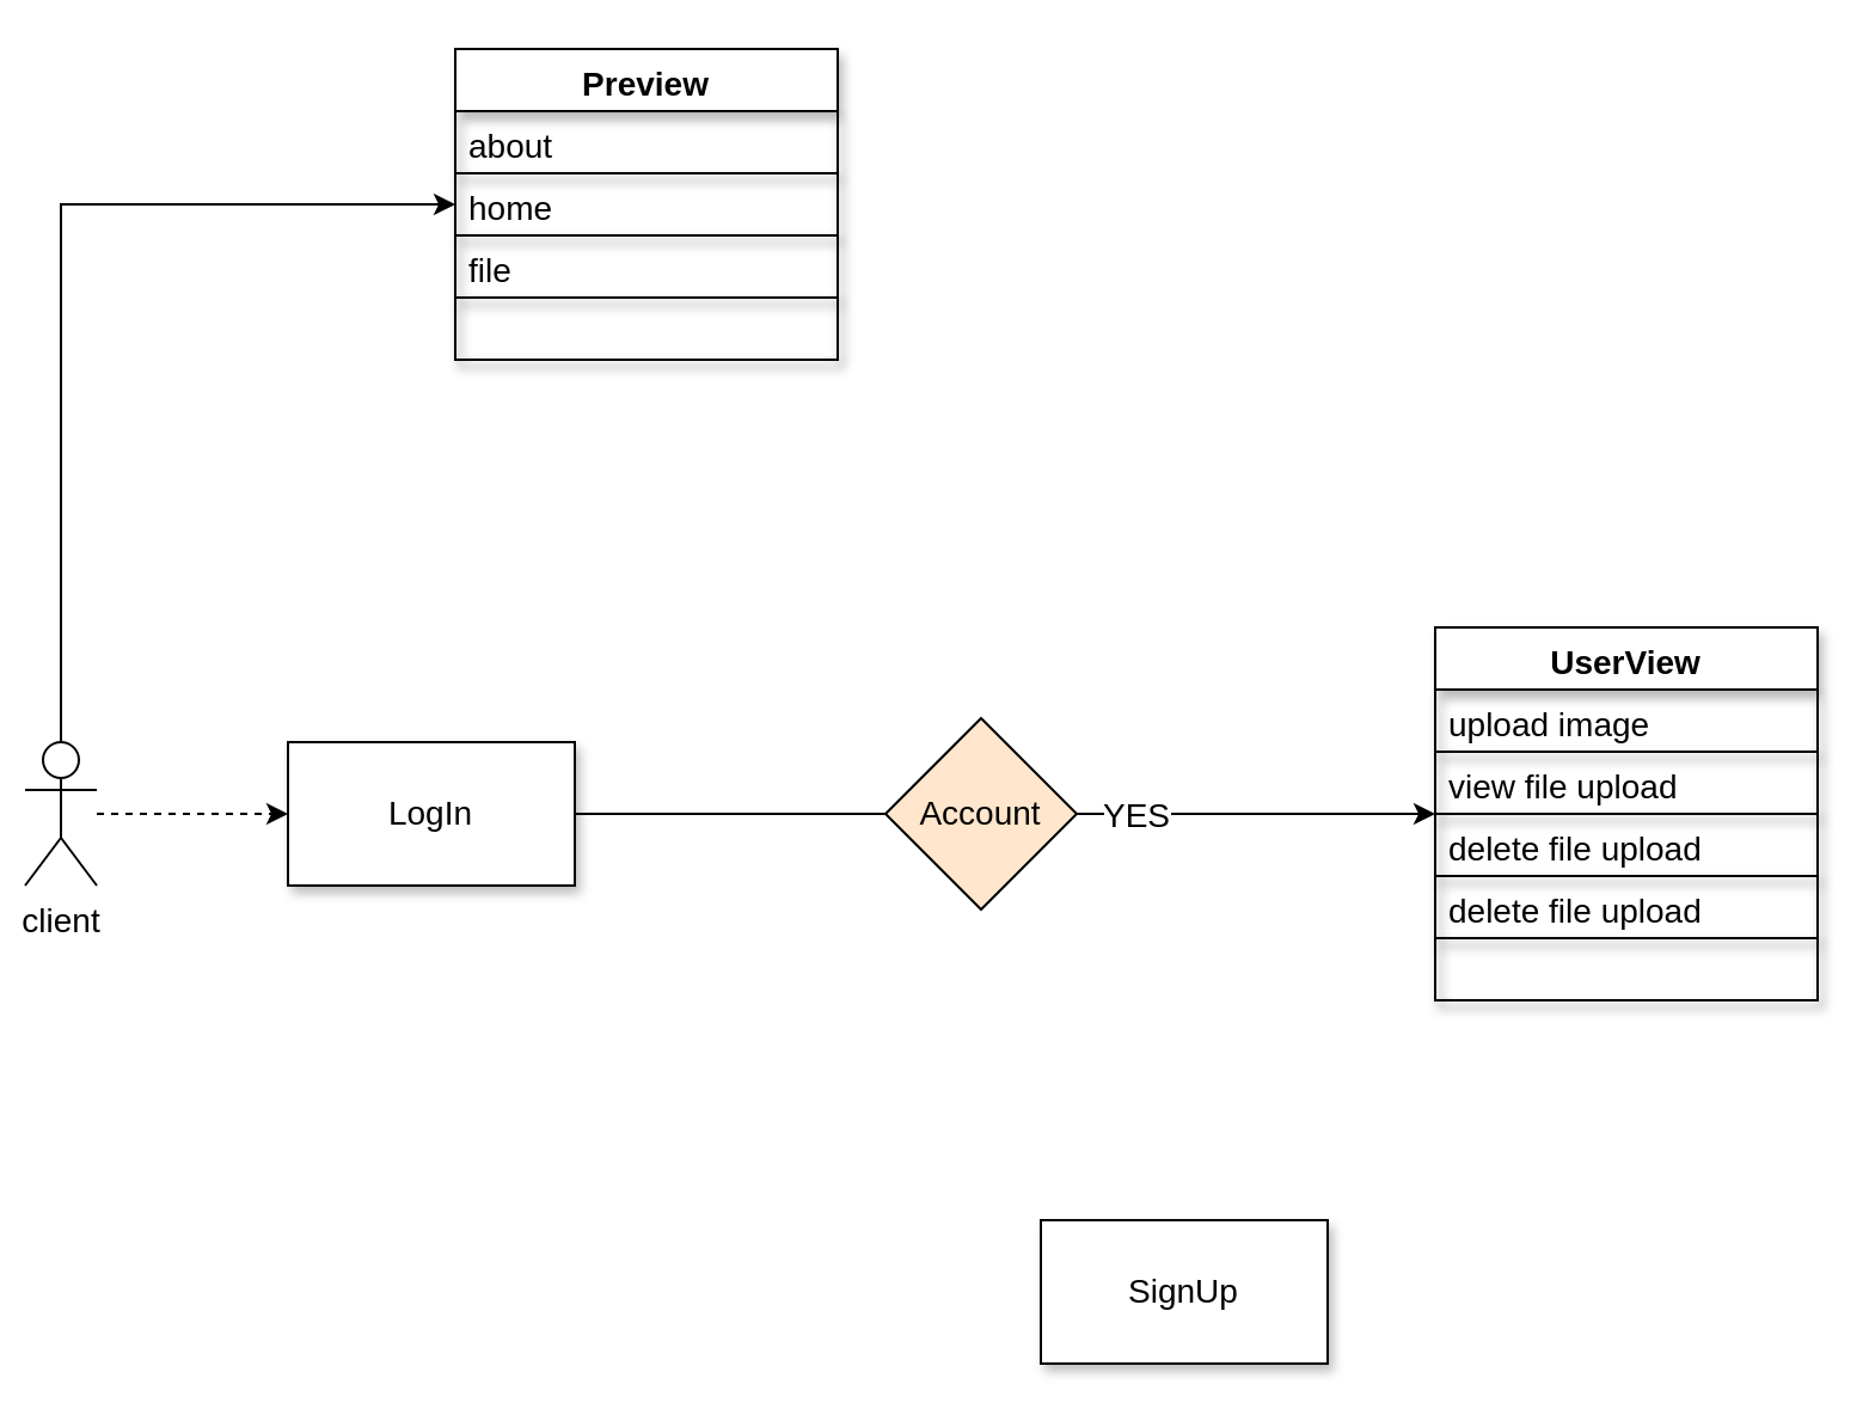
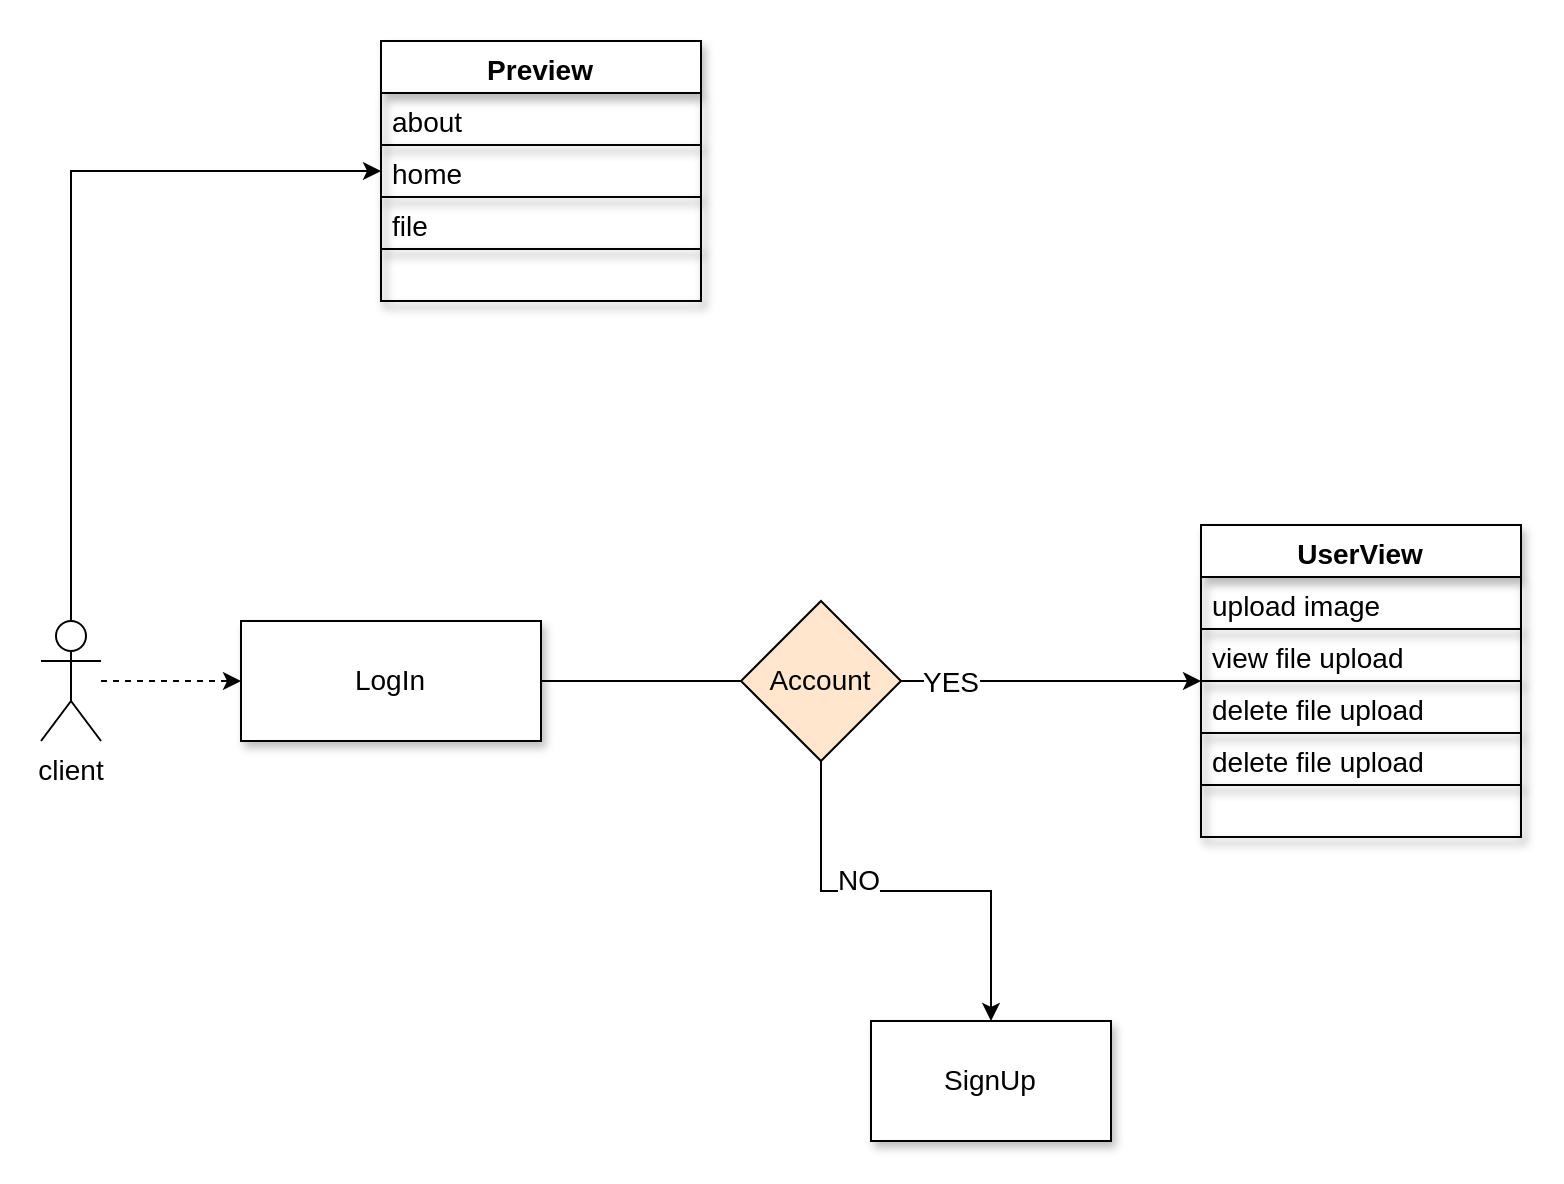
- <mxCell id="4" value="&lt;font style=&quot;font-size: 14px&quot;&gt;client&lt;/font&gt;" style="shape=umlActor;verticalLabelPosition=bottom;verticalAlign=top;html=1;outlineConnect=0;" vertex="1" parent="1"><mxGeometry x="10" y="310" width="30" height="60" as="geometry" /></mxCell>
+ <mxCell id="4" value="&lt;font style=&quot;font-size: 14px&quot;&gt;client&lt;/font&gt;" style="shape=umlActor;verticalLabelPosition=bottom;verticalAlign=top;html=1;outlineConnect=0;" vertex="1" parent="1"><mxGeometry x="20" y="310" width="30" height="60" as="geometry" /></mxCell>
- <mxCell id="23" value="LogIn" style="rounded=0;whiteSpace=wrap;html=1;shadow=1;sketch=0;fontSize=14;strokeColor=default;gradientColor=none;" vertex="1" parent="1"><mxGeometry x="120" y="310" width="120" height="60" as="geometry" /></mxCell>
+ <mxCell id="23" value="LogIn" style="rounded=0;whiteSpace=wrap;html=1;shadow=1;sketch=0;fontSize=14;strokeColor=default;gradientColor=none;" vertex="1" parent="1"><mxGeometry x="120" y="310" width="150" height="60" as="geometry" /></mxCell>
+ <mxCell id="7" style="edgeStyle=orthogonalEdgeStyle;rounded=0;orthogonalLoop=1;jettySize=auto;html=1;fontSize=14;" edge="1" parent="1" source="9" target="21"><mxGeometry relative="1" as="geometry" /></mxCell>
+ <mxCell id="8" value="NO" style="edgeLabel;html=1;align=center;verticalAlign=middle;resizable=0;points=[];fontSize=14;" vertex="1" connectable="0" parent="7"><mxGeometry x="-0.224" y="6" relative="1" as="geometry"><mxPoint as="offset" /></mxGeometry></mxCell>
